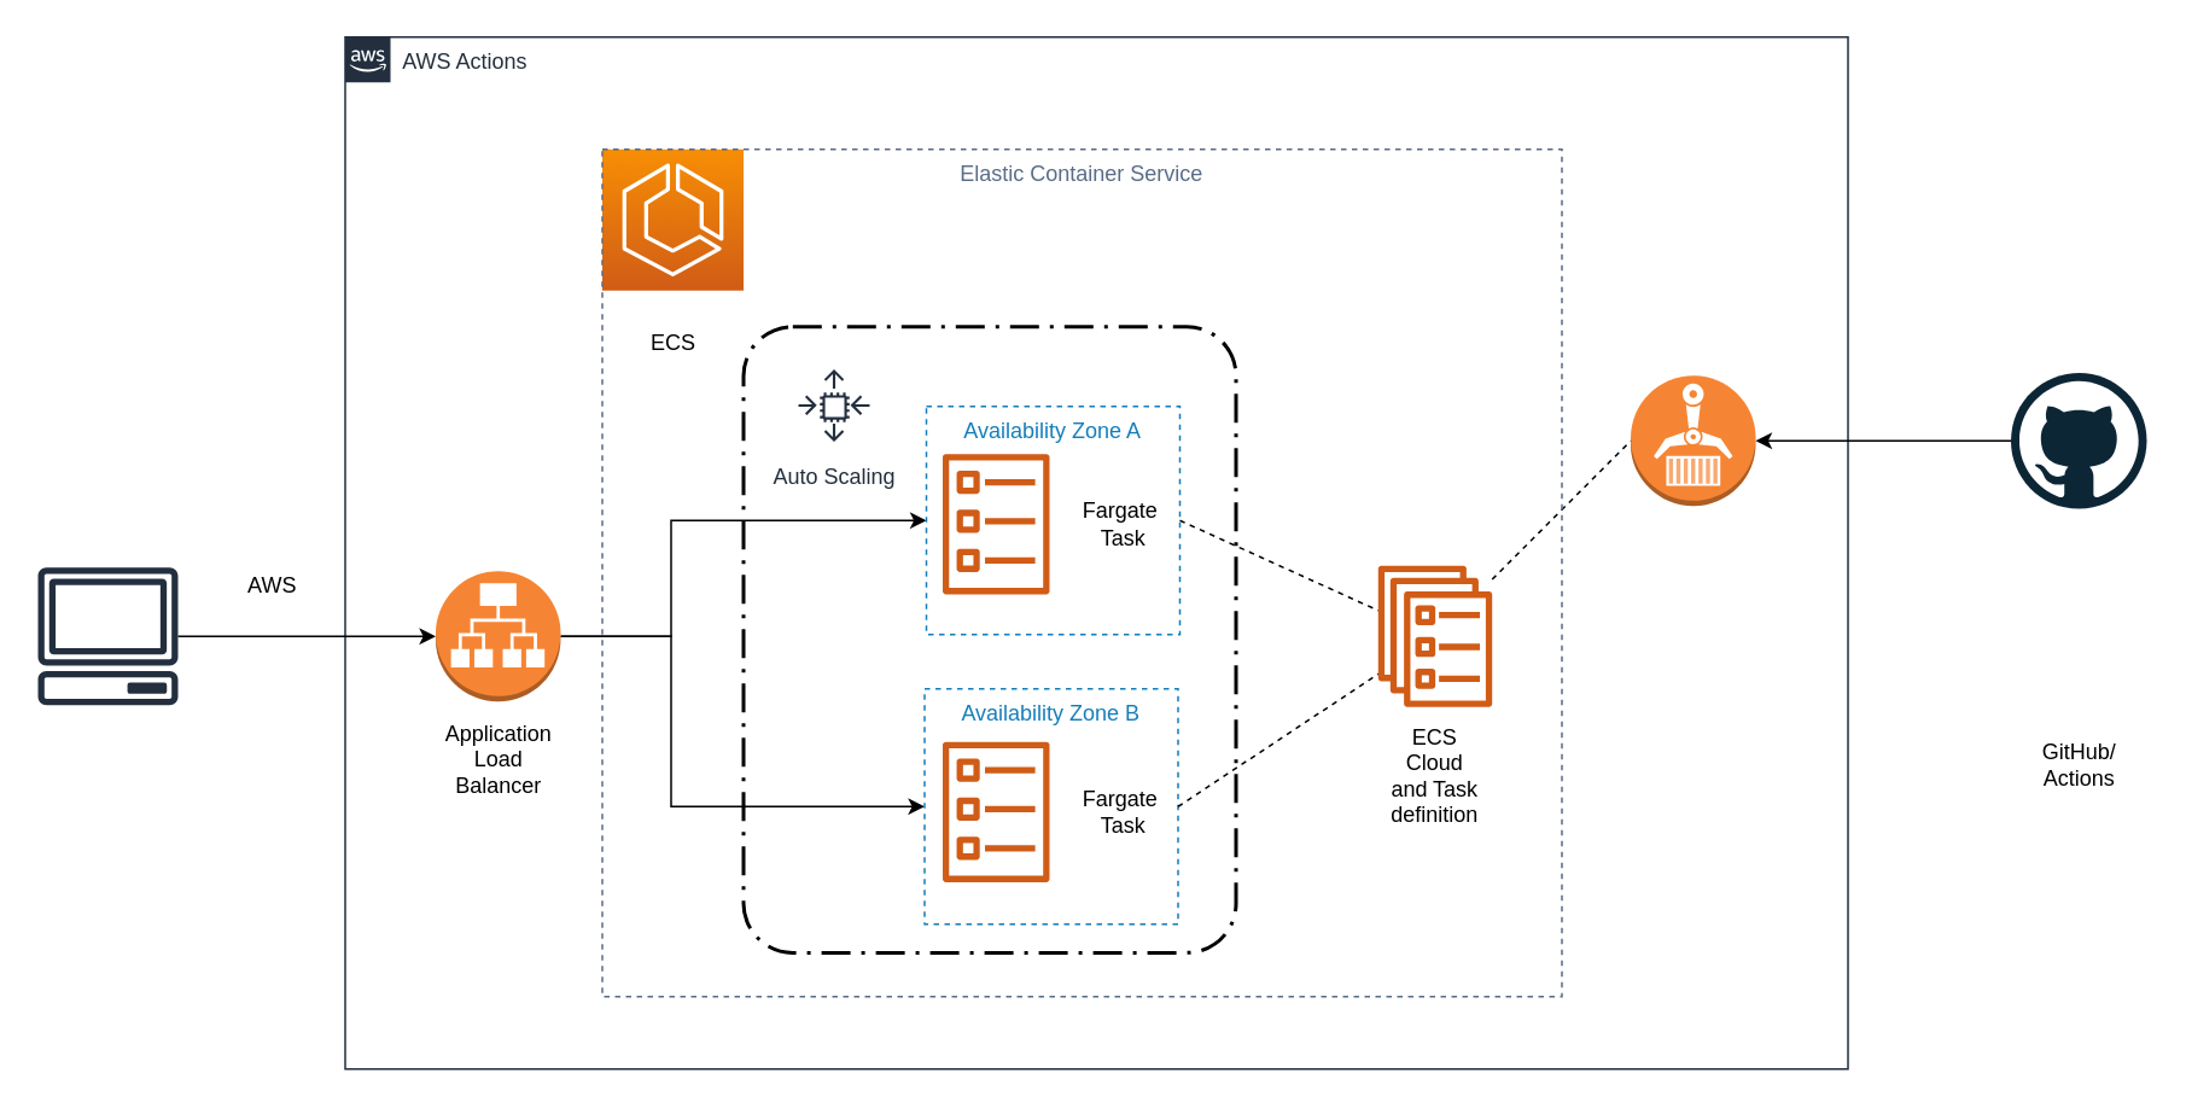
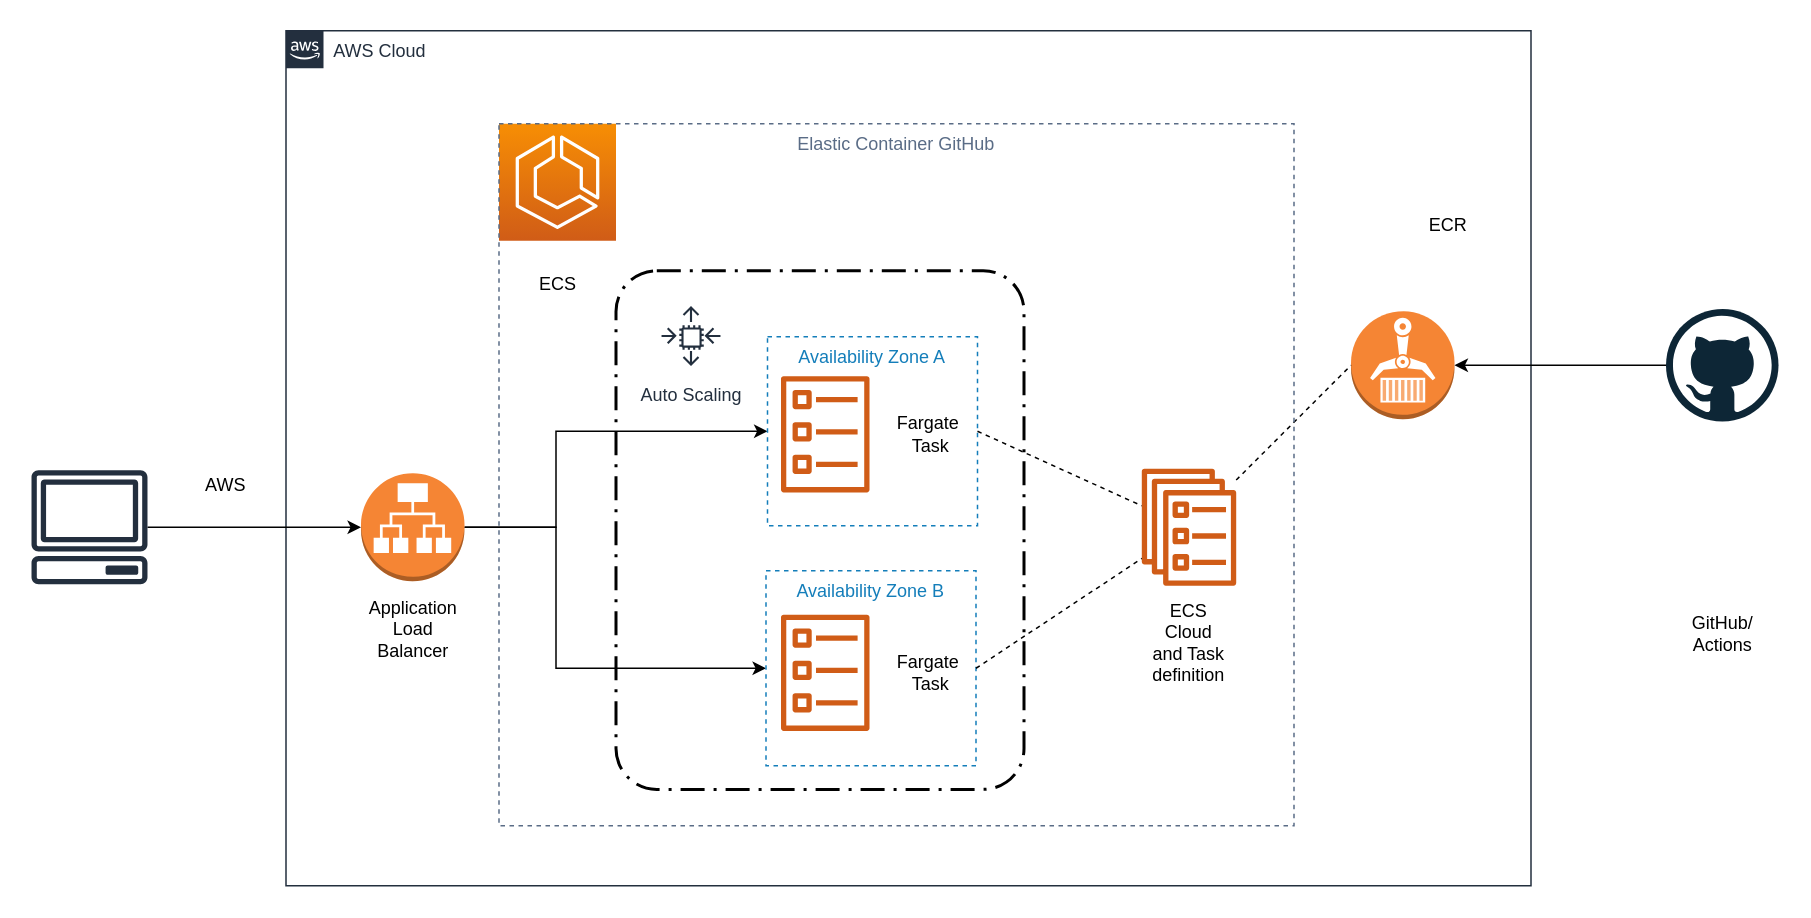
- <mxCell id="2" value="AWS Actions" style="points=[[0,0],[0.25,0],[0.5,0],[0.75,0],[1,0],[1,0.25],[1,0.5],[1,0.75],[1,1],[0.75,1],[0.5,1],[0.25,1],[0,1],[0,0.75],[0,0.5],[0,0.25]];outlineConnect=0;gradientColor=none;html=1;whiteSpace=wrap;fontSize=12;fontStyle=0;shape=mxgraph.aws4.group;grIcon=mxgraph.aws4.group_aws_cloud_alt;strokeColor=#232F3E;fillColor=none;verticalAlign=top;align=left;spacingLeft=30;fontColor=#232F3E;dashed=0;" vertex="1" parent="1"><mxGeometry x="190" y="20" width="830" height="570" as="geometry" /></mxCell>
+ <mxCell id="2" value="AWS Cloud" style="points=[[0,0],[0.25,0],[0.5,0],[0.75,0],[1,0],[1,0.25],[1,0.5],[1,0.75],[1,1],[0.75,1],[0.5,1],[0.25,1],[0,1],[0,0.75],[0,0.5],[0,0.25]];outlineConnect=0;gradientColor=none;html=1;whiteSpace=wrap;fontSize=12;fontStyle=0;shape=mxgraph.aws4.group;grIcon=mxgraph.aws4.group_aws_cloud_alt;strokeColor=#232F3E;fillColor=none;verticalAlign=top;align=left;spacingLeft=30;fontColor=#232F3E;dashed=0;" vertex="1" parent="1"><mxGeometry x="190" y="20" width="830" height="570" as="geometry" /></mxCell>
- <mxCell id="26" value="Elastic Container Service" style="fillColor=none;strokeColor=#5A6C86;dashed=1;verticalAlign=top;fontStyle=0;fontColor=#5A6C86;" vertex="1" parent="1"><mxGeometry x="332" y="82" width="530" height="468" as="geometry" /></mxCell>
+ <mxCell id="26" value="Elastic Container GitHub" style="fillColor=none;strokeColor=#5A6C86;dashed=1;verticalAlign=top;fontStyle=0;fontColor=#5A6C86;" vertex="1" parent="1"><mxGeometry x="332" y="82" width="530" height="468" as="geometry" /></mxCell>
+ <mxCell id="12" value="ECR" style="text;html=1;strokeColor=none;fillColor=none;align=center;verticalAlign=middle;whiteSpace=wrap;rounded=0;" vertex="1" parent="1"><mxGeometry x="945" y="140" width="40" height="20" as="geometry" /></mxCell>
